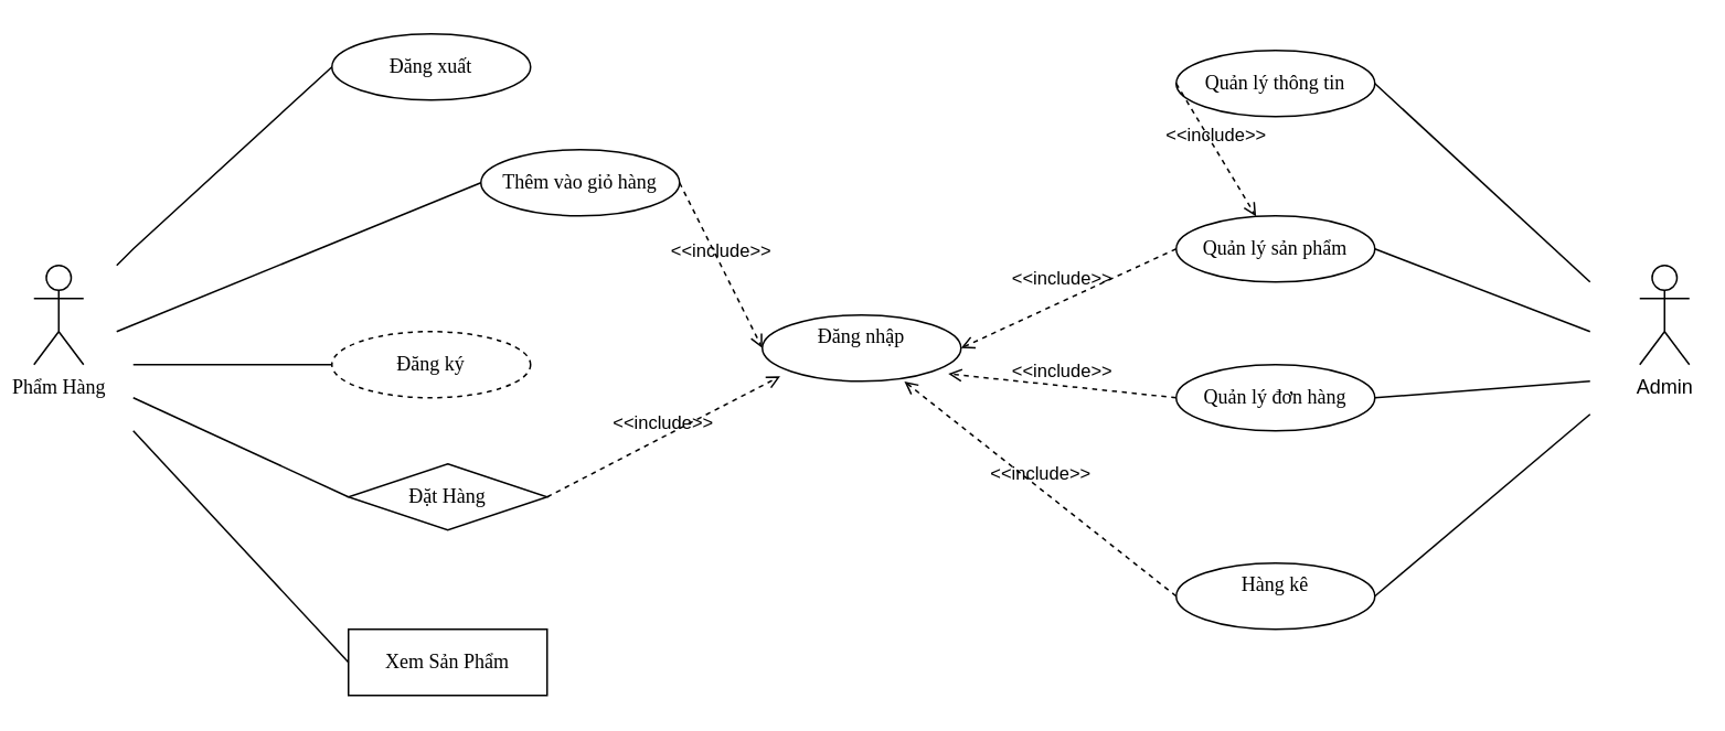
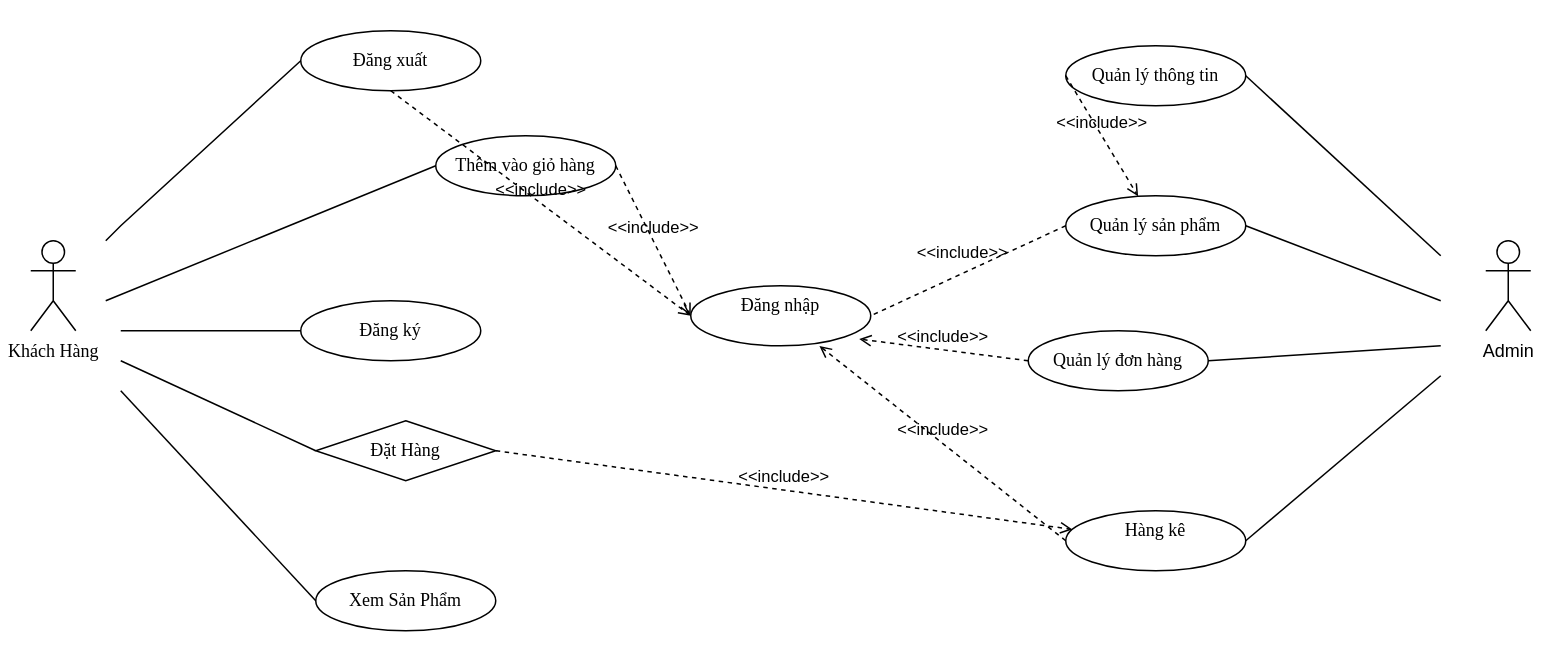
+ <mxCell id="21" value="&amp;lt;&amp;lt;include&amp;gt;&amp;gt;" style="html=1;verticalAlign=bottom;labelBackgroundColor=none;endArrow=open;endFill=0;dashed=1;rounded=0;entryX=0;entryY=0.5;entryDx=0;entryDy=0;exitX=0.5;exitY=1;exitDx=0;exitDy=0;" edge="1" parent="1" source="4" target="12"><mxGeometry width="160" relative="1" as="geometry"><mxPoint x="420" y="30" as="sourcePoint" /><mxPoint x="580" y="30" as="targetPoint" /></mxGeometry></mxCell>
- <mxCell id="28" value="&amp;lt;&amp;lt;include&amp;gt;&amp;gt;" style="html=1;verticalAlign=bottom;labelBackgroundColor=none;endArrow=open;endFill=0;dashed=1;rounded=0;entryX=1;entryY=0.5;entryDx=0;entryDy=0;exitX=0;exitY=0.5;exitDx=0;exitDy=0;" edge="1" parent="1" source="14" target="12"><mxGeometry x="0.027" y="-4" width="160" relative="1" as="geometry"><mxPoint x="420" y="40" as="sourcePoint" /><mxPoint x="600" y="190" as="targetPoint" /><mxPoint as="offset" /></mxGeometry></mxCell>
+ <mxCell id="28" value="&amp;lt;&amp;lt;include&amp;gt;&amp;gt;" style="html=1;verticalAlign=bottom;labelBackgroundColor=none;endArrow=none;endFill=0;dashed=1;rounded=0;entryX=1;entryY=0.5;entryDx=0;entryDy=0;exitX=0;exitY=0.5;exitDx=0;exitDy=0;" edge="1" parent="1" source="14" target="12"><mxGeometry x="0.027" y="-4" width="160" relative="1" as="geometry"><mxPoint x="420" y="40" as="sourcePoint" /><mxPoint x="600" y="190" as="targetPoint" /><mxPoint as="offset" /></mxGeometry></mxCell>
- <mxCell id="6" value="Đăng ký" style="ellipse;whiteSpace=wrap;html=1;fontFamily=Times New Roman;dashed=1;" vertex="1" parent="1"><mxGeometry x="200" y="200" width="120" height="40" as="geometry" /></mxCell>
+ <mxCell id="6" value="Đăng ký" style="ellipse;whiteSpace=wrap;html=1;fontFamily=Times New Roman;" vertex="1" parent="1"><mxGeometry x="200" y="200" width="120" height="40" as="geometry" /></mxCell>
- <mxCell id="2" value="&lt;font face=&quot;Times New Roman&quot;&gt;Phẩm Hàng&lt;/font&gt;&lt;div&gt;&lt;font face=&quot;Times New Roman&quot;&gt;&lt;br&gt;&lt;/font&gt;&lt;/div&gt;" style="shape=umlActor;verticalLabelPosition=bottom;verticalAlign=top;html=1;outlineConnect=0;" vertex="1" parent="1"><mxGeometry x="20" y="160" width="30" height="60" as="geometry" /></mxCell>
+ <mxCell id="2" value="&lt;font face=&quot;Times New Roman&quot;&gt;Khách Hàng&lt;/font&gt;&lt;div&gt;&lt;font face=&quot;Times New Roman&quot;&gt;&lt;br&gt;&lt;/font&gt;&lt;/div&gt;" style="shape=umlActor;verticalLabelPosition=bottom;verticalAlign=top;html=1;outlineConnect=0;" vertex="1" parent="1"><mxGeometry x="20" y="160" width="30" height="60" as="geometry" /></mxCell>
- <mxCell id="15" value="Quản lý đơn hàng" style="ellipse;whiteSpace=wrap;html=1;fontFamily=Times New Roman;" vertex="1" parent="1"><mxGeometry x="710" y="220" width="120" height="40" as="geometry" /></mxCell>
+ <mxCell id="15" value="Quản lý đơn hàng" style="ellipse;whiteSpace=wrap;html=1;fontFamily=Times New Roman;" vertex="1" parent="1"><mxGeometry x="685" y="220" width="120" height="40" as="geometry" /></mxCell>
- <mxCell id="25" value="&amp;lt;&amp;lt;include&amp;gt;&amp;gt;" style="html=1;verticalAlign=bottom;labelBackgroundColor=none;endArrow=open;endFill=0;dashed=1;rounded=0;exitX=1;exitY=0.5;exitDx=0;exitDy=0;entryX=0.09;entryY=0.927;entryDx=0;entryDy=0;entryPerimeter=0;" edge="1" parent="1" source="23" target="12"><mxGeometry width="160" relative="1" as="geometry"><mxPoint x="380" y="310" as="sourcePoint" /><mxPoint x="540" y="310" as="targetPoint" /></mxGeometry></mxCell>
+ <mxCell id="25" value="&amp;lt;&amp;lt;include&amp;gt;&amp;gt;" style="html=1;verticalAlign=bottom;labelBackgroundColor=none;endArrow=open;endFill=0;dashed=1;rounded=0;exitX=1;exitY=0.5;exitDx=0;exitDy=0;" edge="1" parent="1" source="23" target="16"><mxGeometry width="160" relative="1" as="geometry"><mxPoint x="380" y="310" as="sourcePoint" /><mxPoint x="540" y="310" as="targetPoint" /></mxGeometry></mxCell>
- <mxCell id="7" value="Xem Sản Phẩm" style="whiteSpace=wrap;html=1;fontFamily=Times New Roman;rounded=0;" vertex="1" parent="1"><mxGeometry x="210" y="380" width="120" height="40" as="geometry" /></mxCell>
+ <mxCell id="7" value="Xem Sản Phẩm" style="ellipse;whiteSpace=wrap;html=1;fontFamily=Times New Roman;" vertex="1" parent="1"><mxGeometry x="210" y="380" width="120" height="40" as="geometry" /></mxCell>
